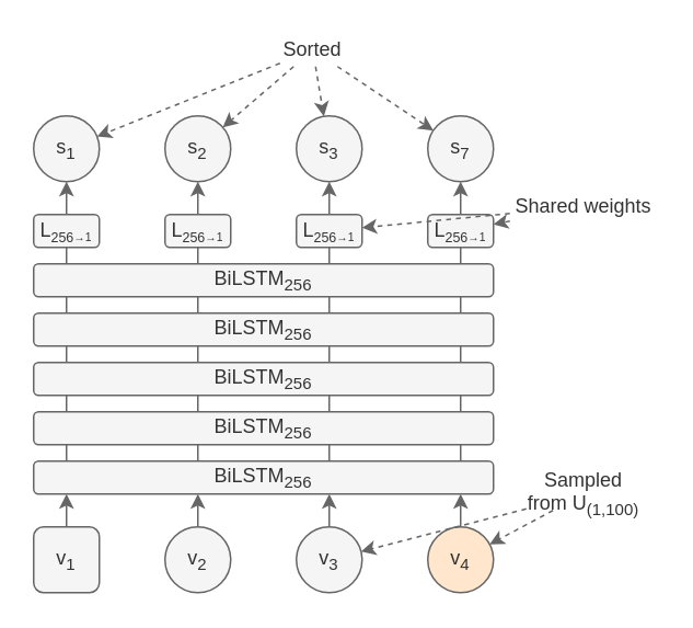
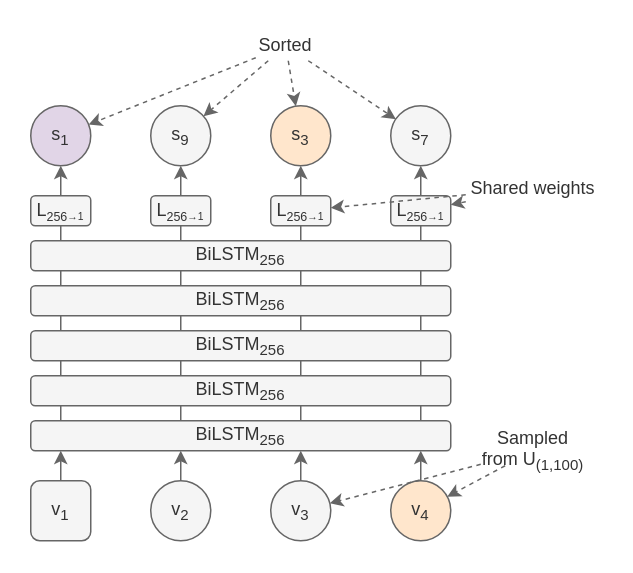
- <mxCell id="38" value="s&lt;sub&gt;1&lt;/sub&gt;" style="ellipse;whiteSpace=wrap;html=1;fillColor=#f5f5f5;fontColor=#333333;strokeColor=#666666;" vertex="1" parent="1"><mxGeometry x="20" y="70" width="40" height="40" as="geometry" /></mxCell>
+ <mxCell id="38" value="s&lt;sub&gt;1&lt;/sub&gt;" style="ellipse;whiteSpace=wrap;html=1;fillColor=#e1d5e7;fontColor=#333333;strokeColor=#666666;" vertex="1" parent="1"><mxGeometry x="20" y="70" width="40" height="40" as="geometry" /></mxCell>
- <mxCell id="39" value="s&lt;sub&gt;2&lt;/sub&gt;" style="ellipse;whiteSpace=wrap;html=1;fillColor=#f5f5f5;fontColor=#333333;strokeColor=#666666;" vertex="1" parent="1"><mxGeometry x="100" y="70" width="40" height="40" as="geometry" /></mxCell>
+ <mxCell id="39" value="s&lt;sub&gt;9&lt;/sub&gt;" style="ellipse;whiteSpace=wrap;html=1;fillColor=#f5f5f5;fontColor=#333333;strokeColor=#666666;" vertex="1" parent="1"><mxGeometry x="100" y="70" width="40" height="40" as="geometry" /></mxCell>
- <mxCell id="40" value="s&lt;sub&gt;3&lt;/sub&gt;" style="ellipse;whiteSpace=wrap;html=1;fillColor=#f5f5f5;fontColor=#333333;strokeColor=#666666;" vertex="1" parent="1"><mxGeometry x="180" y="70" width="40" height="40" as="geometry" /></mxCell>
+ <mxCell id="40" value="s&lt;sub&gt;3&lt;/sub&gt;" style="ellipse;whiteSpace=wrap;html=1;fillColor=#ffe6cc;fontColor=#333333;strokeColor=#666666;" vertex="1" parent="1"><mxGeometry x="180" y="70" width="40" height="40" as="geometry" /></mxCell>
